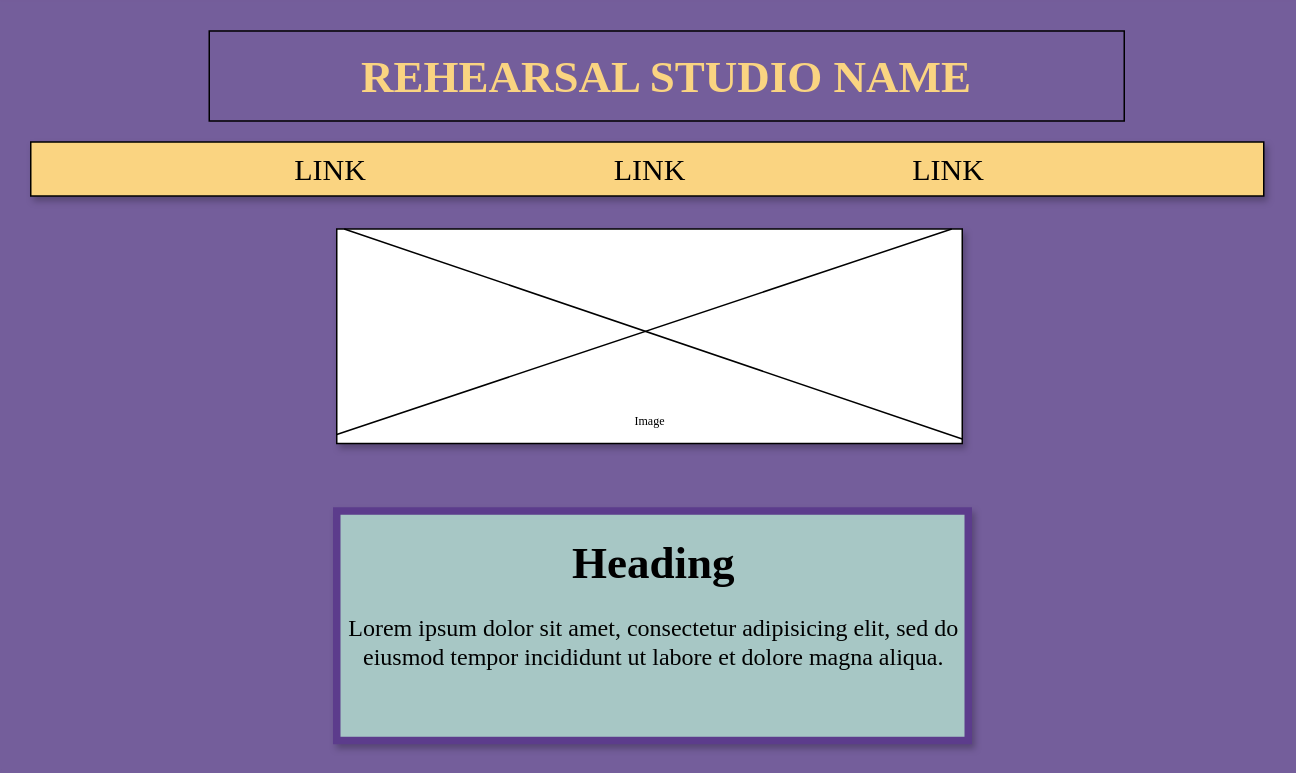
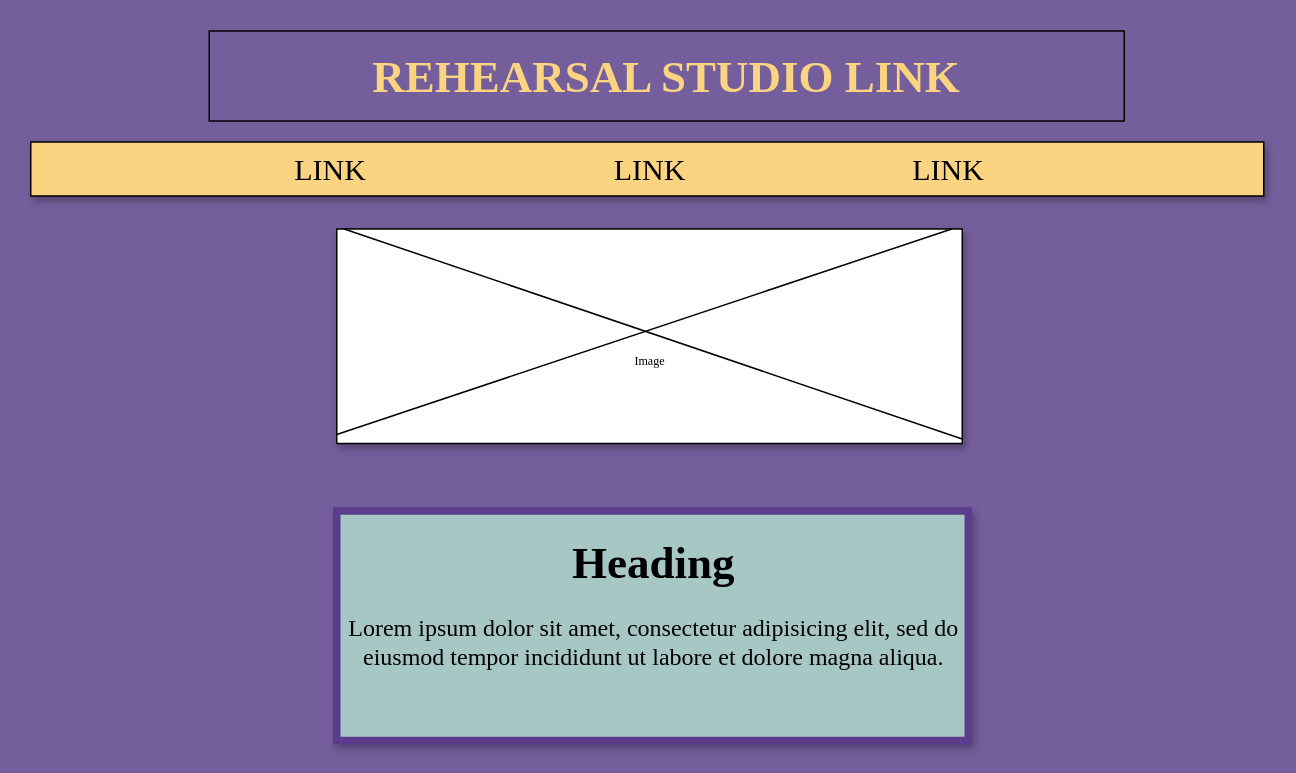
- <mxCell id="4" value="&lt;h1 style=&quot;font-size: 30px;&quot;&gt;&lt;font style=&quot;font-size: 30px;&quot; face=&quot;Tahoma&quot;&gt;REHEARSAL STUDIO NAME&lt;/font&gt;&lt;/h1&gt;" style="text;html=1;strokeColor=none;fillColor=none;align=center;verticalAlign=middle;whiteSpace=wrap;rounded=0;labelBackgroundColor=none;fontSize=14;fontColor=#FAD481;" parent="1" vertex="1"><mxGeometry x="220" y="35" width="448" height="30" as="geometry" /></mxCell>
+ <mxCell id="4" value="&lt;h1 style=&quot;font-size: 30px;&quot;&gt;&lt;font style=&quot;font-size: 30px;&quot; face=&quot;Tahoma&quot;&gt;REHEARSAL STUDIO LINK&lt;/font&gt;&lt;/h1&gt;" style="text;html=1;strokeColor=none;fillColor=none;align=center;verticalAlign=middle;whiteSpace=wrap;rounded=0;labelBackgroundColor=none;fontSize=14;fontColor=#FAD481;" parent="1" vertex="1"><mxGeometry x="220" y="35" width="448" height="30" as="geometry" /></mxCell>
- <mxCell id="12" value="Image" style="text;html=1;strokeColor=none;fillColor=none;align=center;verticalAlign=middle;whiteSpace=wrap;rounded=0;shadow=1;labelBackgroundColor=none;fontFamily=Tahoma;fontSize=8;fontColor=#000000;" parent="8" vertex="1"><mxGeometry x="179" y="113" width="60" height="30" as="geometry" /></mxCell>
+ <mxCell id="12" value="Image" style="text;html=1;strokeColor=none;fillColor=none;align=center;verticalAlign=middle;whiteSpace=wrap;rounded=0;shadow=1;labelBackgroundColor=none;fontFamily=Tahoma;fontSize=8;fontColor=#000000;" parent="8" vertex="1"><mxGeometry x="179" y="73" width="60" height="30" as="geometry" /></mxCell>
